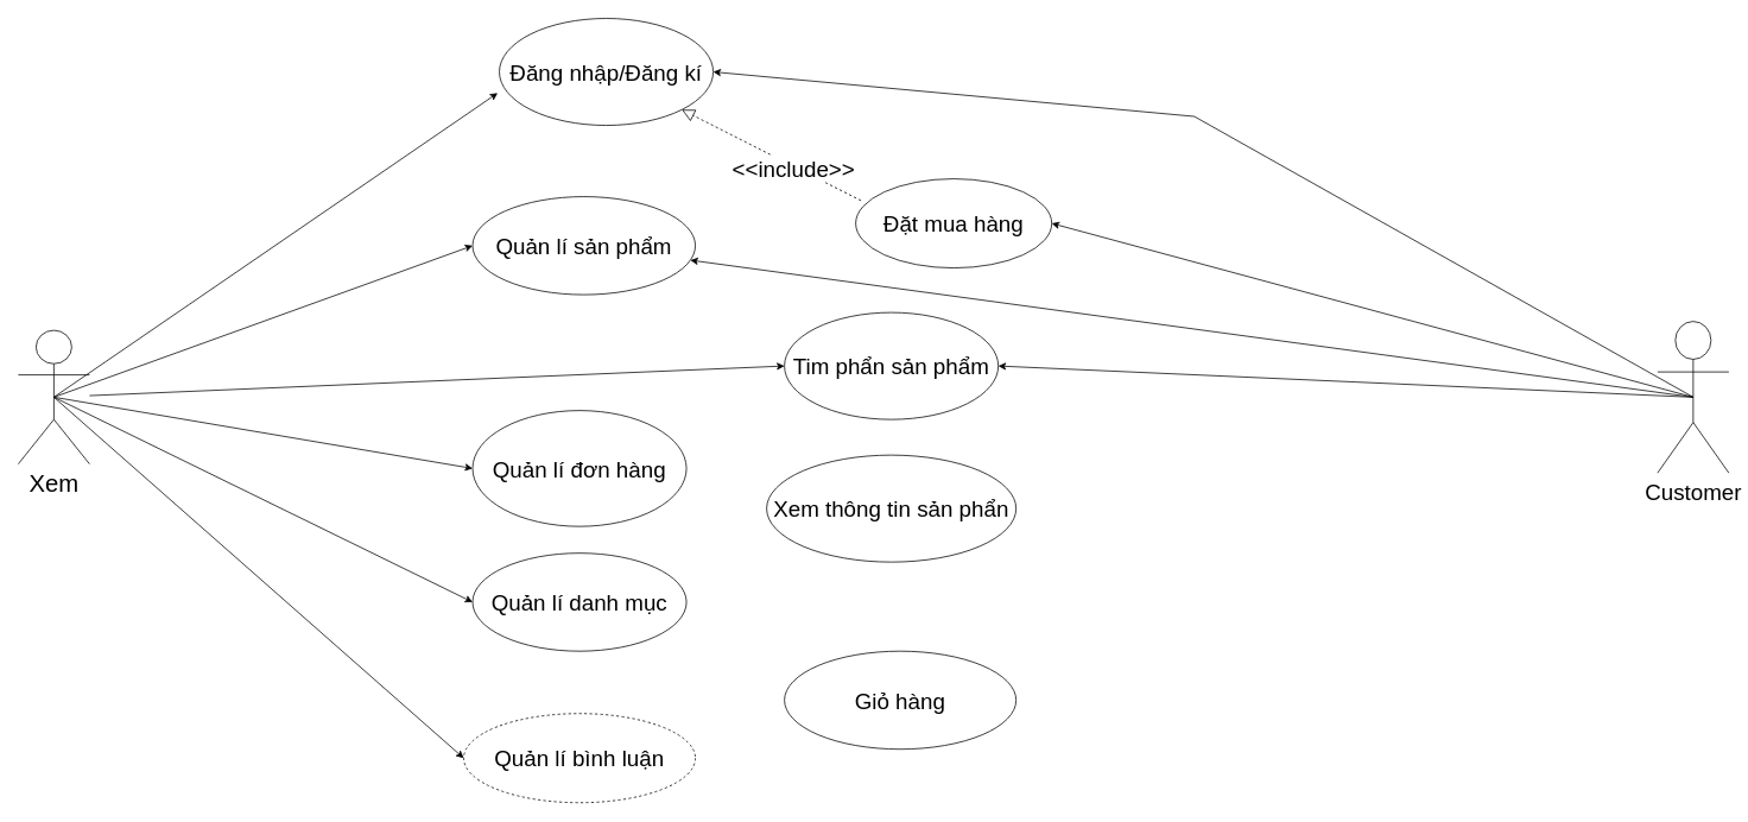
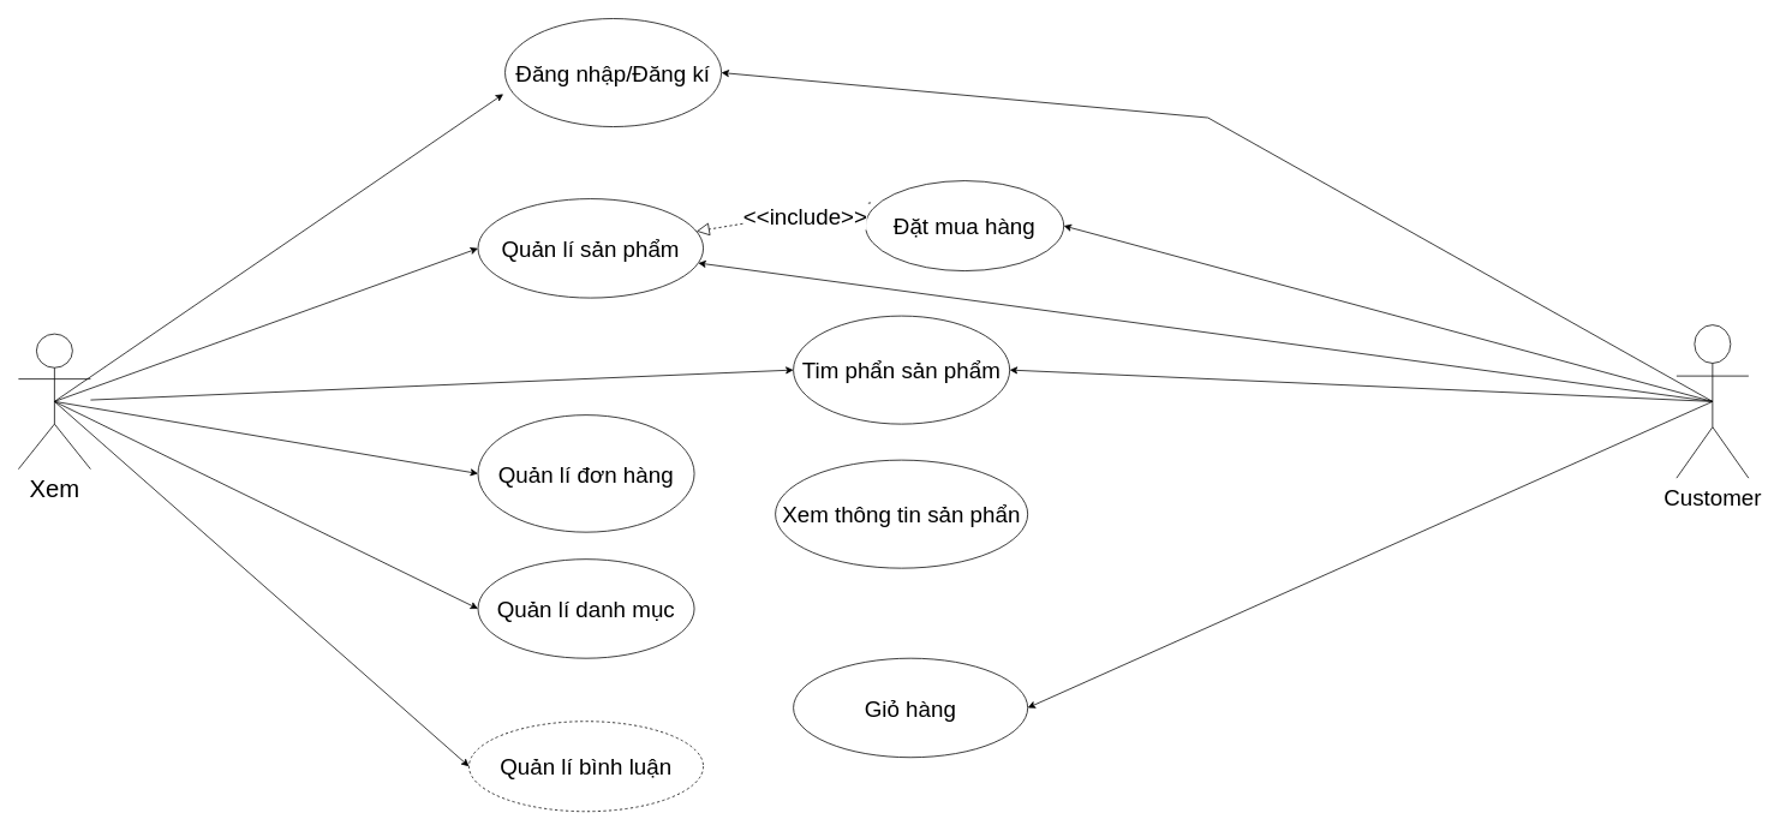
- <mxCell id="24" value="&amp;lt;&amp;lt;include&amp;gt;&amp;gt;" style="endArrow=block;dashed=1;endFill=0;endSize=12;html=1;rounded=0;fontSize=25;exitX=0.027;exitY=0.244;exitDx=0;exitDy=0;verticalAlign=middle;spacingTop=5;spacing=5;entryX=1;entryY=1;entryDx=0;entryDy=0;exitPerimeter=0;" parent="1" source="17" target="7" edge="1"><mxGeometry x="-0.244" y="1" width="160" relative="1" as="geometry"><mxPoint x="900" y="510" as="sourcePoint" /><mxPoint x="410" y="860" as="targetPoint" /><mxPoint y="-1" as="offset" /></mxGeometry></mxCell>
+ <mxCell id="24" value="&amp;lt;&amp;lt;include&amp;gt;&amp;gt;" style="endArrow=block;dashed=1;endFill=0;endSize=12;html=1;rounded=0;fontSize=25;exitX=0.027;exitY=0.244;exitDx=0;exitDy=0;verticalAlign=middle;spacingTop=5;spacing=5;exitPerimeter=0;" parent="1" source="17" target="6" edge="1"><mxGeometry x="-0.244" y="1" width="160" relative="1" as="geometry"><mxPoint x="900" y="510" as="sourcePoint" /><mxPoint x="410" y="860" as="targetPoint" /><mxPoint y="-1" as="offset" /></mxGeometry></mxCell>
+ <mxCell id="19" value="" style="endArrow=classic;html=1;rounded=0;fontSize=25;exitX=0.5;exitY=0.5;exitDx=0;exitDy=0;exitPerimeter=0;entryX=1;entryY=0.5;entryDx=0;entryDy=0;" parent="1" source="2" target="18" edge="1"><mxGeometry width="50" height="50" relative="1" as="geometry"><mxPoint x="1190" y="400" as="sourcePoint" /><mxPoint x="1785" y="705" as="targetPoint" /></mxGeometry></mxCell>
